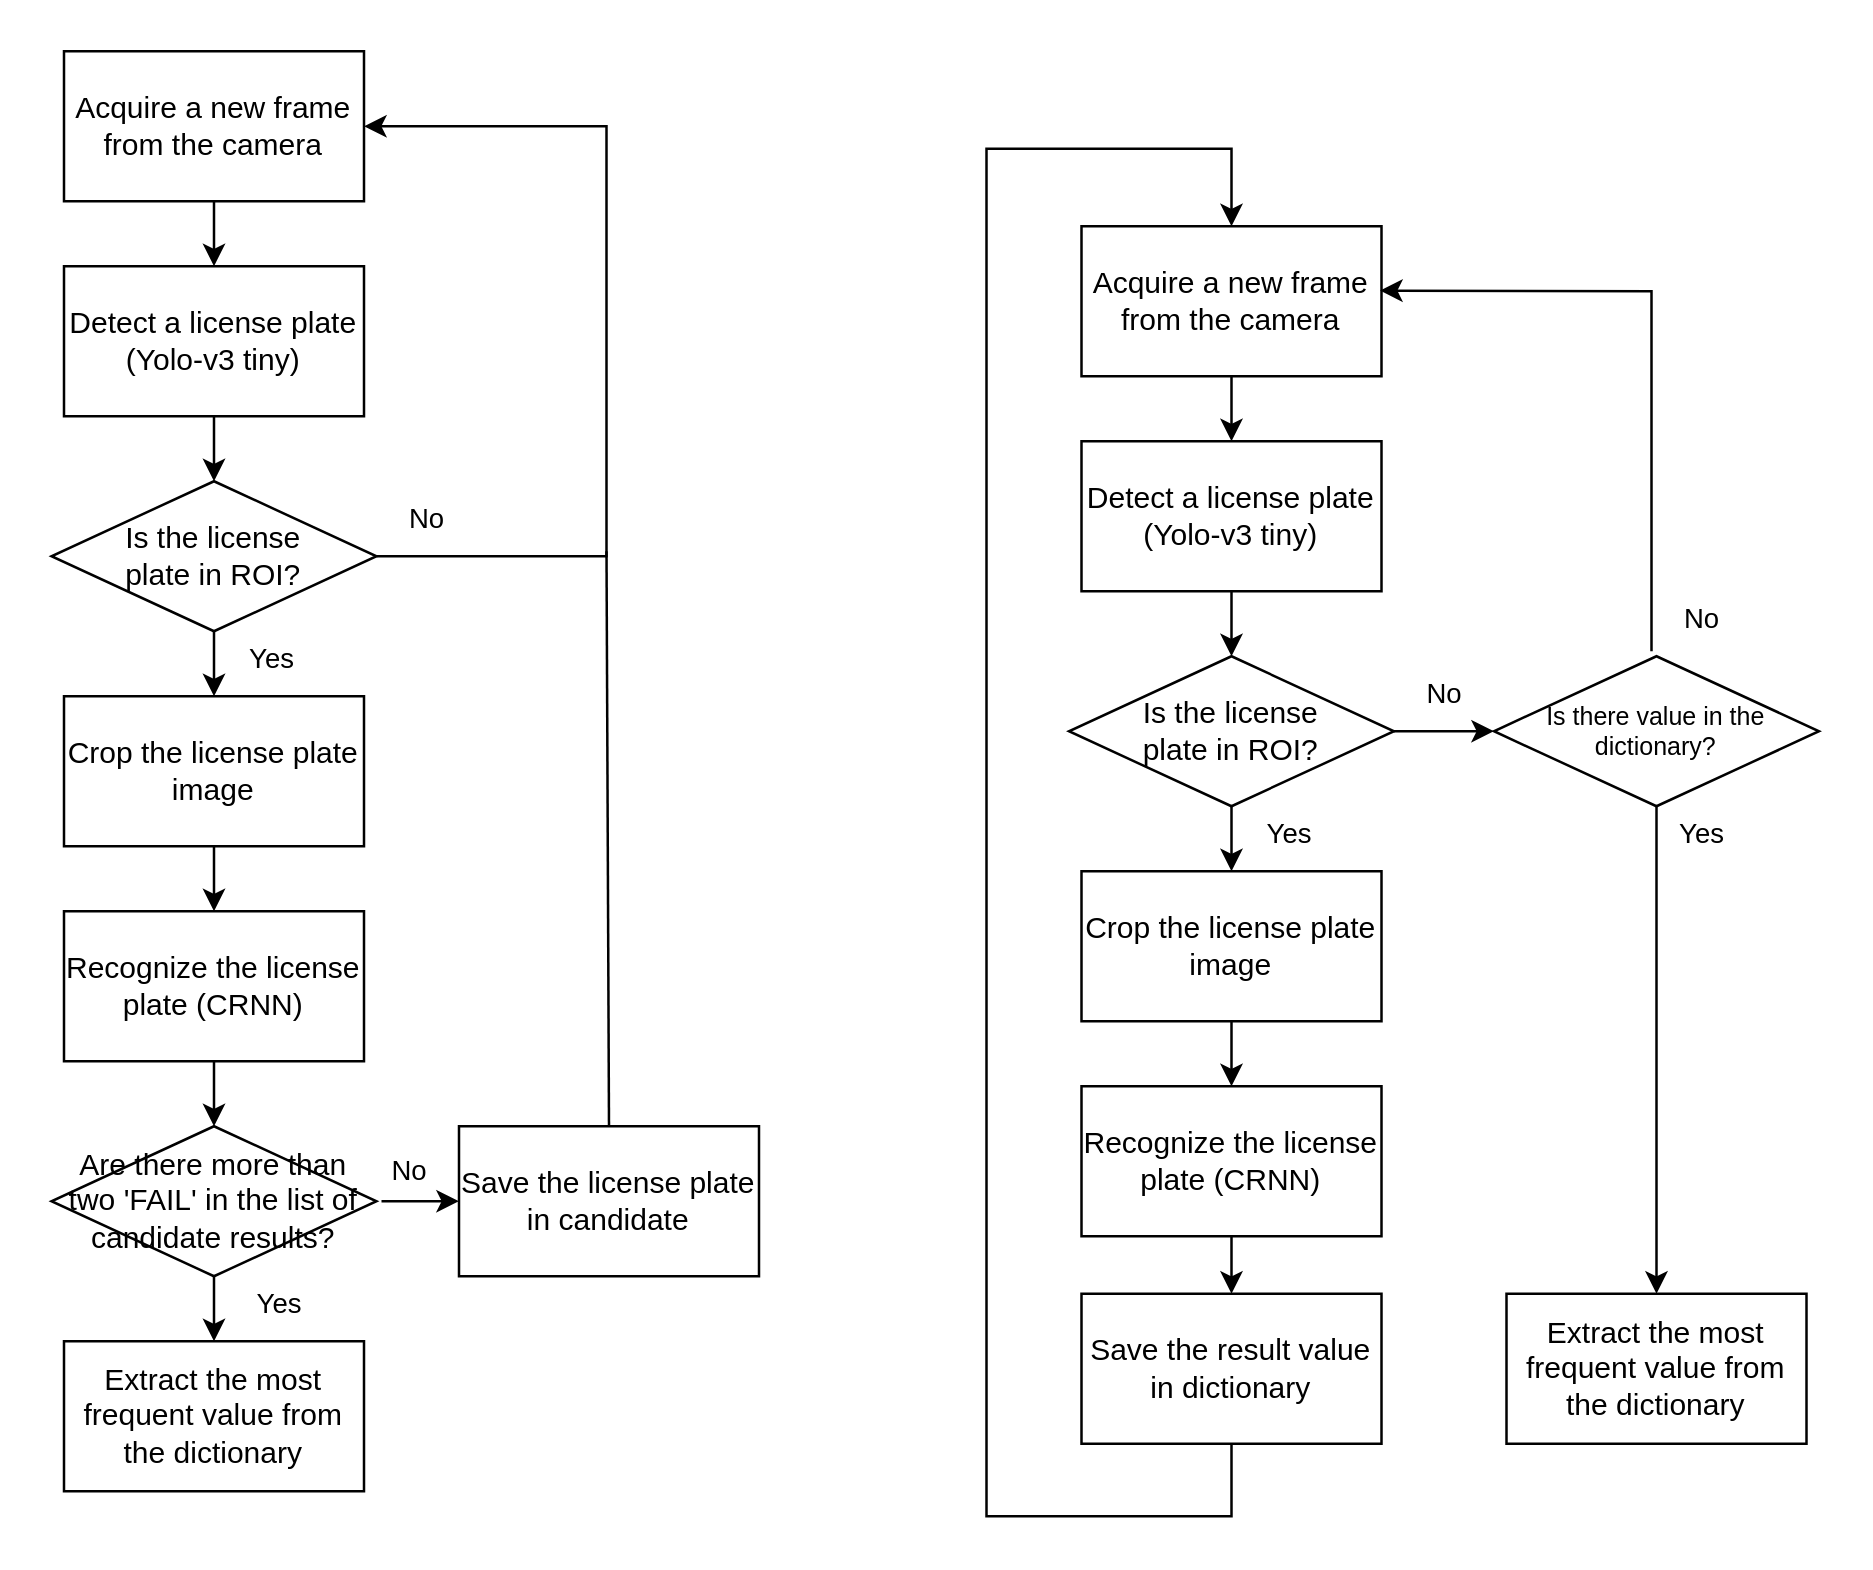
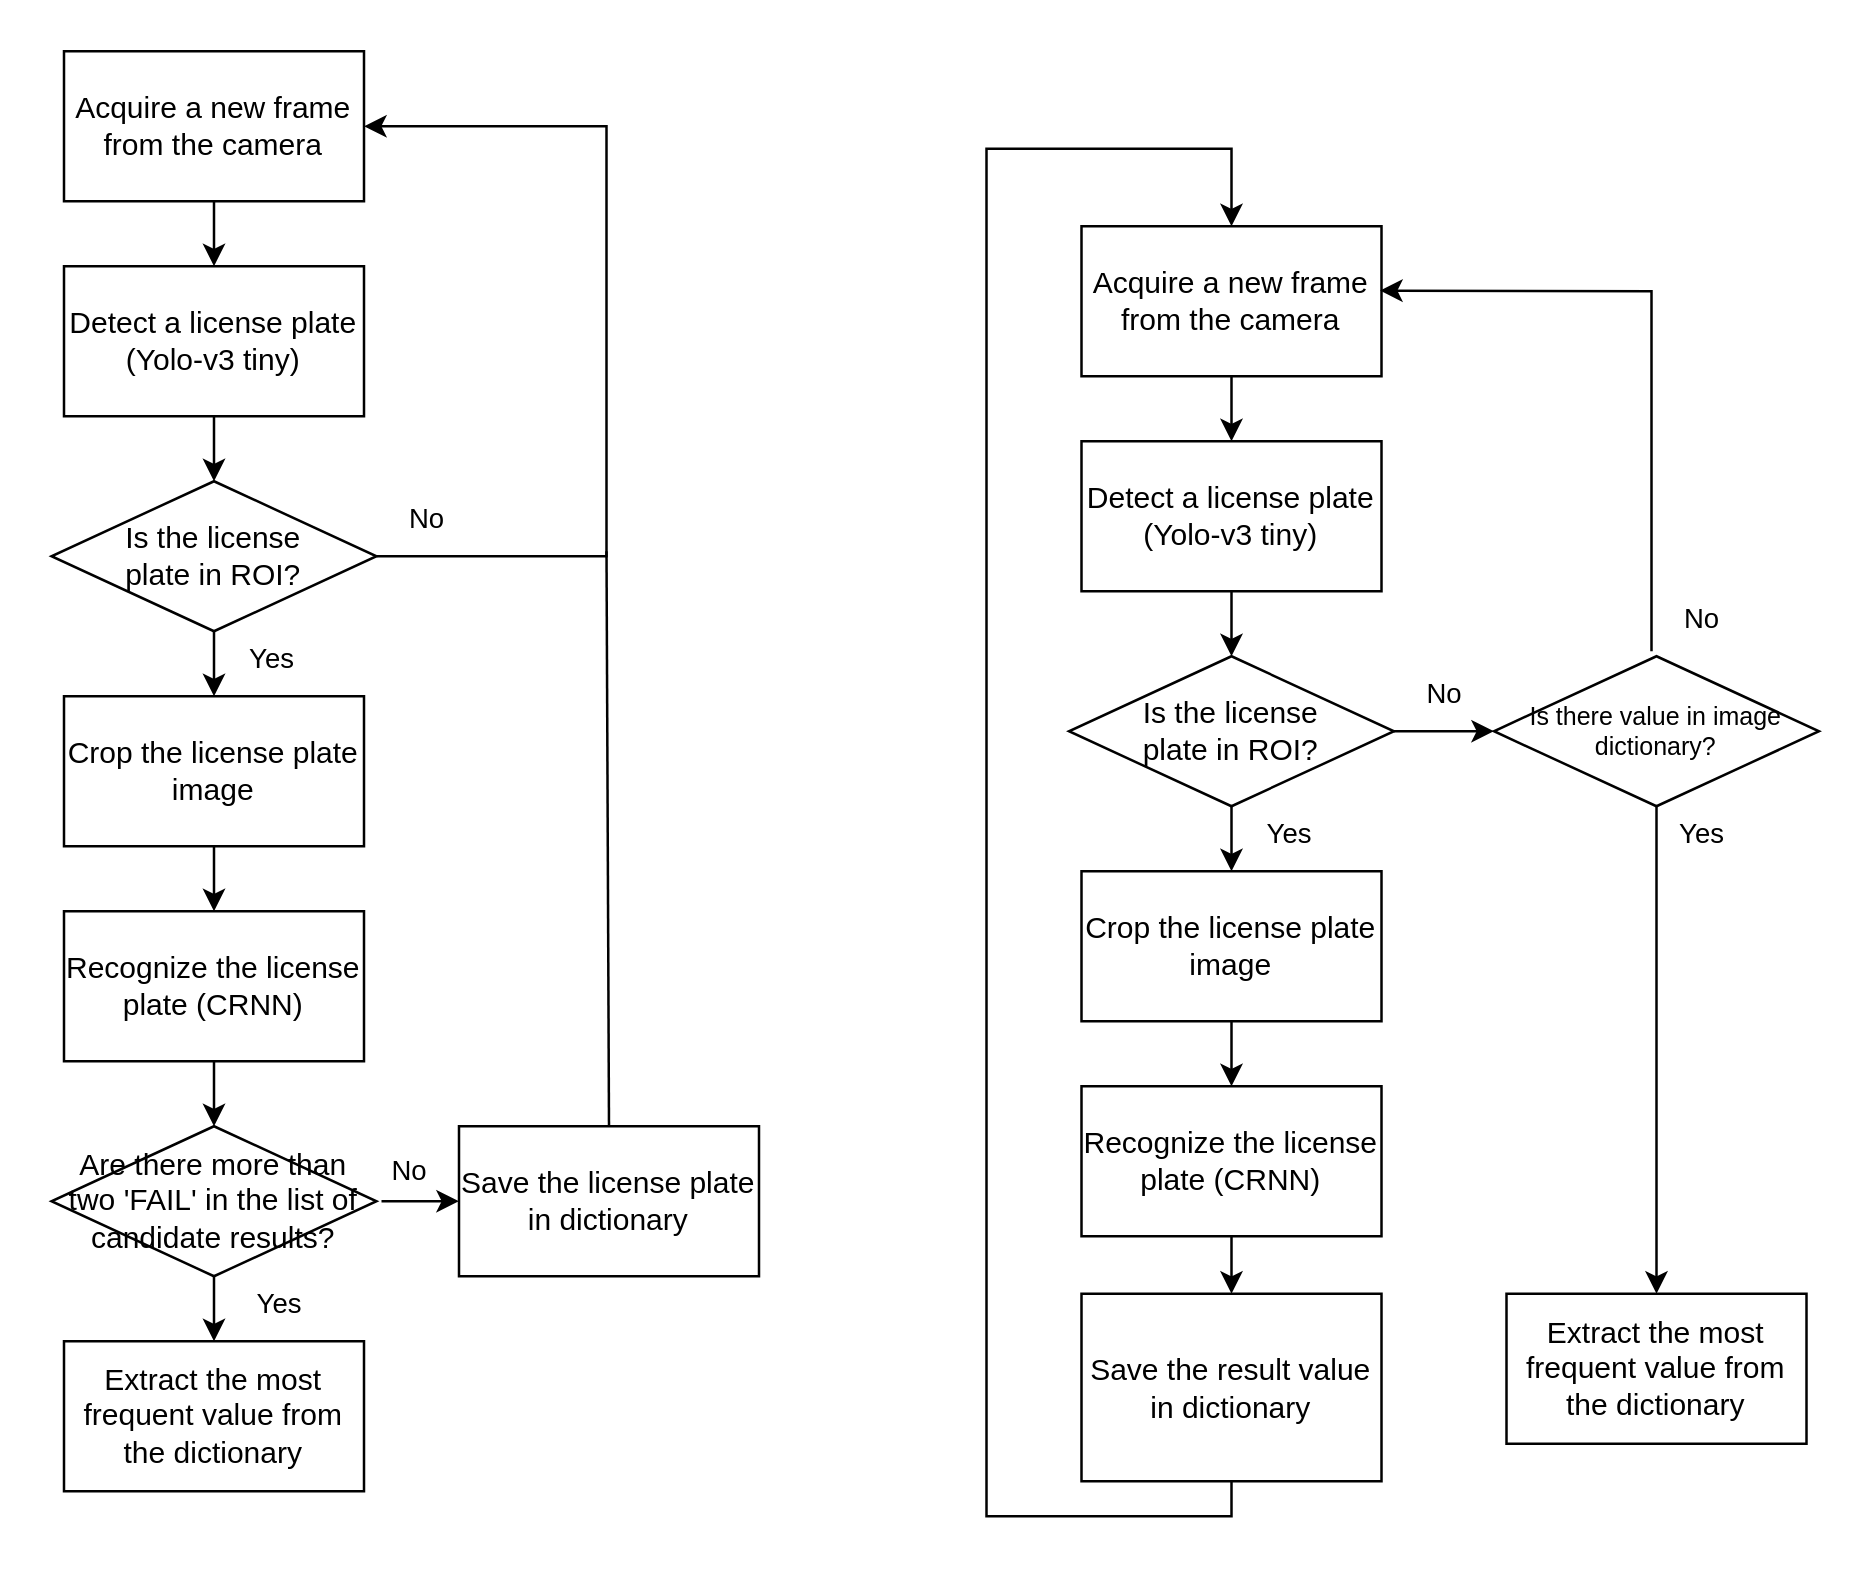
- <mxCell id="38" value="Is there value in the dictionary?" style="rhombus;whiteSpace=wrap;html=1;flipH=0;flipV=1;fontSize=10;" parent="1" vertex="1"><mxGeometry x="597" y="262" width="130" height="60" as="geometry" /></mxCell>
+ <mxCell id="38" value="Is there value in image dictionary?" style="rhombus;whiteSpace=wrap;html=1;flipH=0;flipV=1;fontSize=10;" parent="1" vertex="1"><mxGeometry x="597" y="262" width="130" height="60" as="geometry" /></mxCell>
- <mxCell id="8" value="Save the license plate in candidate" style="rounded=0;whiteSpace=wrap;html=1;flipH=1;flipV=0;" parent="1" vertex="1"><mxGeometry x="183" y="450" width="120" height="60" as="geometry" /></mxCell>
+ <mxCell id="8" value="Save the license plate in dictionary" style="rounded=0;whiteSpace=wrap;html=1;flipH=1;flipV=0;" parent="1" vertex="1"><mxGeometry x="183" y="450" width="120" height="60" as="geometry" /></mxCell>
- <mxCell id="36" value="Save the result value in dictionary" style="rounded=0;whiteSpace=wrap;html=1;flipH=1;flipV=0;" parent="1" vertex="1"><mxGeometry x="432" y="517" width="120" height="60" as="geometry" /></mxCell>
+ <mxCell id="36" value="Save the result value in dictionary" style="rounded=0;whiteSpace=wrap;html=1;flipH=1;flipV=0;" parent="1" vertex="1"><mxGeometry x="432" y="517" width="120" height="75" as="geometry" /></mxCell>
